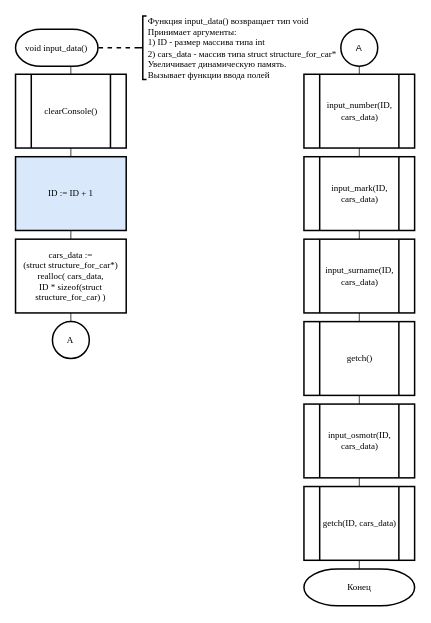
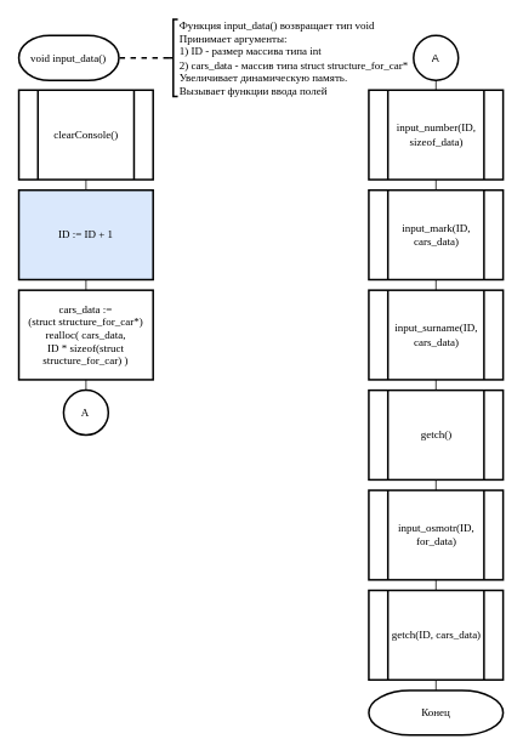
- <mxCell id="2" style="edgeStyle=orthogonalEdgeStyle;rounded=0;orthogonalLoop=1;jettySize=auto;html=1;exitX=0.5;exitY=1;exitDx=0;exitDy=0;exitPerimeter=0;entryX=0.5;entryY=0;entryDx=0;entryDy=0;endArrow=none;endFill=0;" edge="1" parent="1" source="3" target="5"><mxGeometry relative="1" as="geometry" /></mxCell>
- <mxCell id="12" value="&lt;font face=&quot;Times New Roman&quot;&gt;input_number(ID, cars_data)&lt;/font&gt;&lt;font face=&quot;Times New Roman&quot;&gt;&lt;br&gt;&lt;/font&gt;" style="verticalLabelPosition=middle;verticalAlign=middle;html=1;shape=process;whiteSpace=wrap;rounded=0;size=0.14;arcSize=6;strokeWidth=2;labelPosition=center;align=center;" vertex="1" parent="1"><mxGeometry x="405" y="98" width="147.637" height="98.425" as="geometry" /></mxCell>
+ <mxCell id="12" value="&lt;font face=&quot;Times New Roman&quot;&gt;input_number(ID, sizeof_data)&lt;/font&gt;&lt;font face=&quot;Times New Roman&quot;&gt;&lt;br&gt;&lt;/font&gt;" style="verticalLabelPosition=middle;verticalAlign=middle;html=1;shape=process;whiteSpace=wrap;rounded=0;size=0.14;arcSize=6;strokeWidth=2;labelPosition=center;align=center;" vertex="1" parent="1"><mxGeometry x="405" y="98" width="147.637" height="98.425" as="geometry" /></mxCell>
- <mxCell id="20" value="&lt;font face=&quot;Times New Roman&quot;&gt;input_osmotr(ID, cars_data)&lt;br&gt;&lt;/font&gt;" style="verticalLabelPosition=middle;verticalAlign=middle;html=1;shape=process;whiteSpace=wrap;rounded=0;size=0.14;arcSize=6;strokeWidth=2;labelPosition=center;align=center;" vertex="1" parent="1"><mxGeometry x="405" y="538" width="147.637" height="98.425" as="geometry" /></mxCell>
+ <mxCell id="20" value="&lt;font face=&quot;Times New Roman&quot;&gt;input_osmotr(ID, for_data)&lt;br&gt;&lt;/font&gt;" style="verticalLabelPosition=middle;verticalAlign=middle;html=1;shape=process;whiteSpace=wrap;rounded=0;size=0.14;arcSize=6;strokeWidth=2;labelPosition=center;align=center;" vertex="1" parent="1"><mxGeometry x="405" y="538" width="147.637" height="98.425" as="geometry" /></mxCell>
